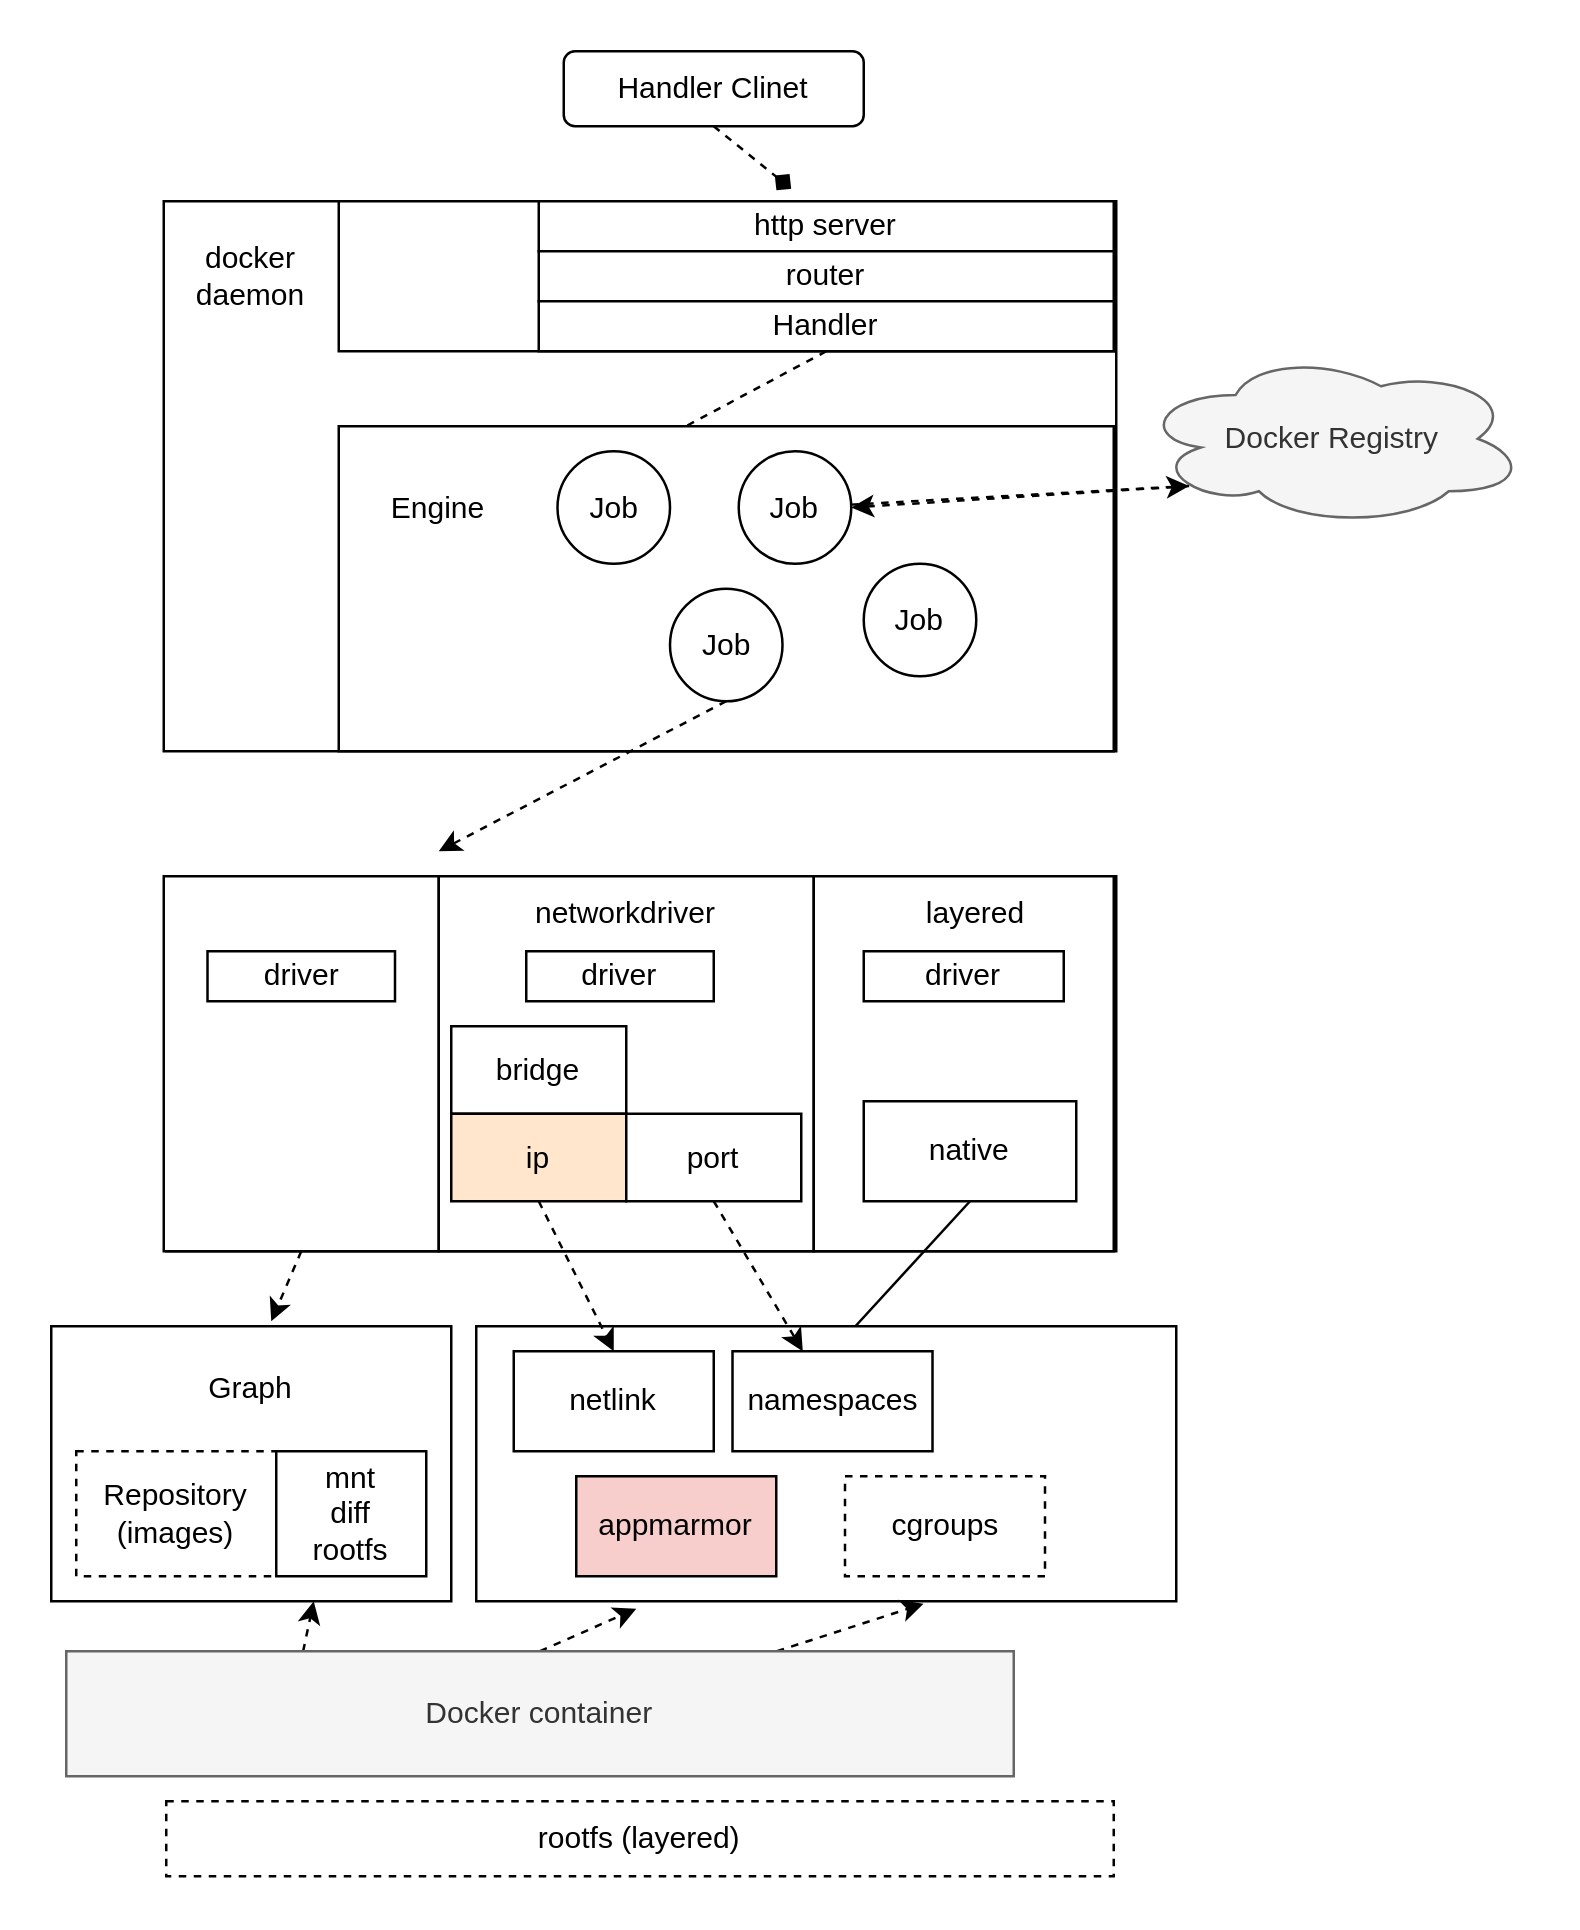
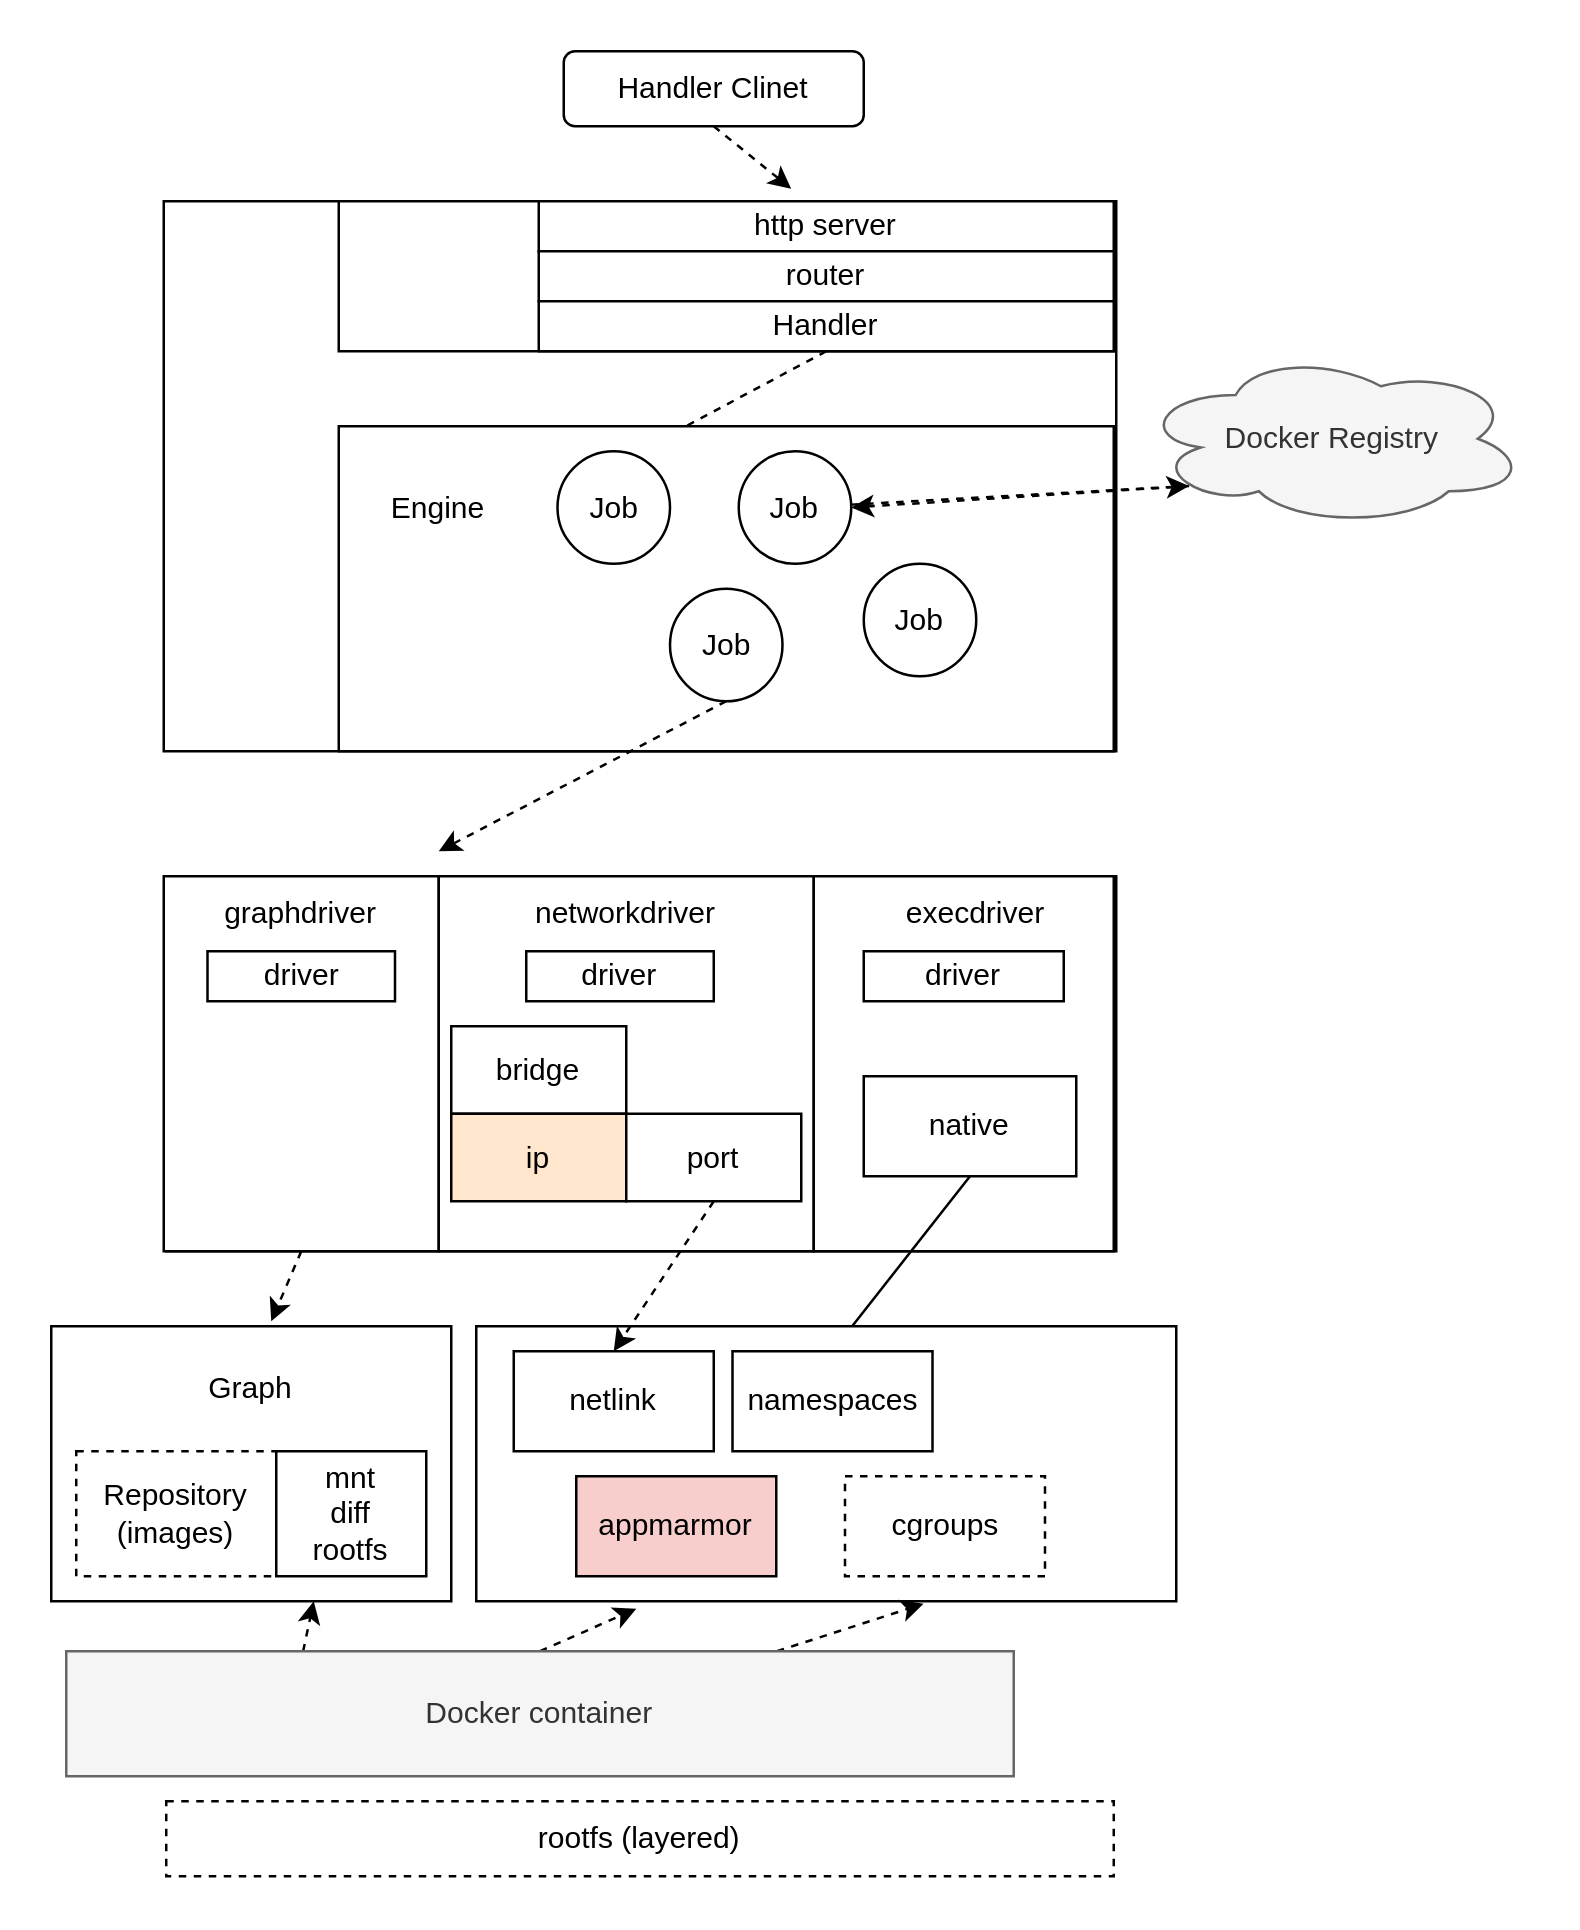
- <mxCell id="2" style="edgeStyle=none;rounded=0;orthogonalLoop=1;jettySize=auto;html=1;exitX=0.5;exitY=1;exitDx=0;exitDy=0;entryX=0.439;entryY=-0.25;entryDx=0;entryDy=0;entryPerimeter=0;dashed=1;endArrow=diamond;endFill=1;" edge="1" parent="1" source="3" target="6"><mxGeometry relative="1" as="geometry" /></mxCell>
+ <mxCell id="2" style="edgeStyle=none;rounded=0;orthogonalLoop=1;jettySize=auto;html=1;exitX=0.5;exitY=1;exitDx=0;exitDy=0;entryX=0.439;entryY=-0.25;entryDx=0;entryDy=0;entryPerimeter=0;dashed=1;endArrow=classic;endFill=1;" edge="1" parent="1" source="3" target="6"><mxGeometry relative="1" as="geometry" /></mxCell>
- <mxCell id="10" value="docker daemon" style="text;html=1;strokeColor=none;fillColor=none;align=center;verticalAlign=middle;whiteSpace=wrap;rounded=0;" vertex="1" parent="1"><mxGeometry x="65" y="95" width="70" height="30" as="geometry" /></mxCell>
+ <mxCell id="25" value="graphdriver" style="text;html=1;strokeColor=none;fillColor=none;align=center;verticalAlign=middle;whiteSpace=wrap;rounded=0;" vertex="1" parent="1"><mxGeometry x="90" y="350" width="60" height="30" as="geometry" /></mxCell>
- <mxCell id="27" value="layered" style="text;html=1;strokeColor=none;fillColor=none;align=center;verticalAlign=middle;whiteSpace=wrap;rounded=0;" vertex="1" parent="1"><mxGeometry x="345" y="350" width="90" height="30" as="geometry" /></mxCell>
+ <mxCell id="27" value="execdriver" style="text;html=1;strokeColor=none;fillColor=none;align=center;verticalAlign=middle;whiteSpace=wrap;rounded=0;" vertex="1" parent="1"><mxGeometry x="345" y="350" width="90" height="30" as="geometry" /></mxCell>
- <mxCell id="35" value="native" style="rounded=0;whiteSpace=wrap;html=1;" vertex="1" parent="1"><mxGeometry x="345" y="440" width="85" height="40" as="geometry" /></mxCell>
+ <mxCell id="35" value="native" style="rounded=0;whiteSpace=wrap;html=1;" vertex="1" parent="1"><mxGeometry x="345" y="430" width="85" height="40" as="geometry" /></mxCell>
- <mxCell id="53" style="edgeStyle=none;rounded=0;orthogonalLoop=1;jettySize=auto;html=1;exitX=0.5;exitY=1;exitDx=0;exitDy=0;entryX=0.5;entryY=0;entryDx=0;entryDy=0;dashed=1;endArrow=classic;endFill=1;" edge="1" parent="1" source="32" target="38"><mxGeometry relative="1" as="geometry" /></mxCell>
- <mxCell id="54" style="edgeStyle=none;rounded=0;orthogonalLoop=1;jettySize=auto;html=1;exitX=0.5;exitY=1;exitDx=0;exitDy=0;dashed=1;endArrow=classic;endFill=1;" edge="1" parent="1" source="33" target="39"><mxGeometry relative="1" as="geometry" /></mxCell>
+ <mxCell id="54" style="edgeStyle=none;rounded=0;orthogonalLoop=1;jettySize=auto;html=1;exitX=0.5;exitY=1;exitDx=0;exitDy=0;entryX=0.5;entryY=0;entryDx=0;entryDy=0;dashed=1;endArrow=classic;endFill=1;" edge="1" parent="1" source="33" target="38"><mxGeometry relative="1" as="geometry" /></mxCell>
